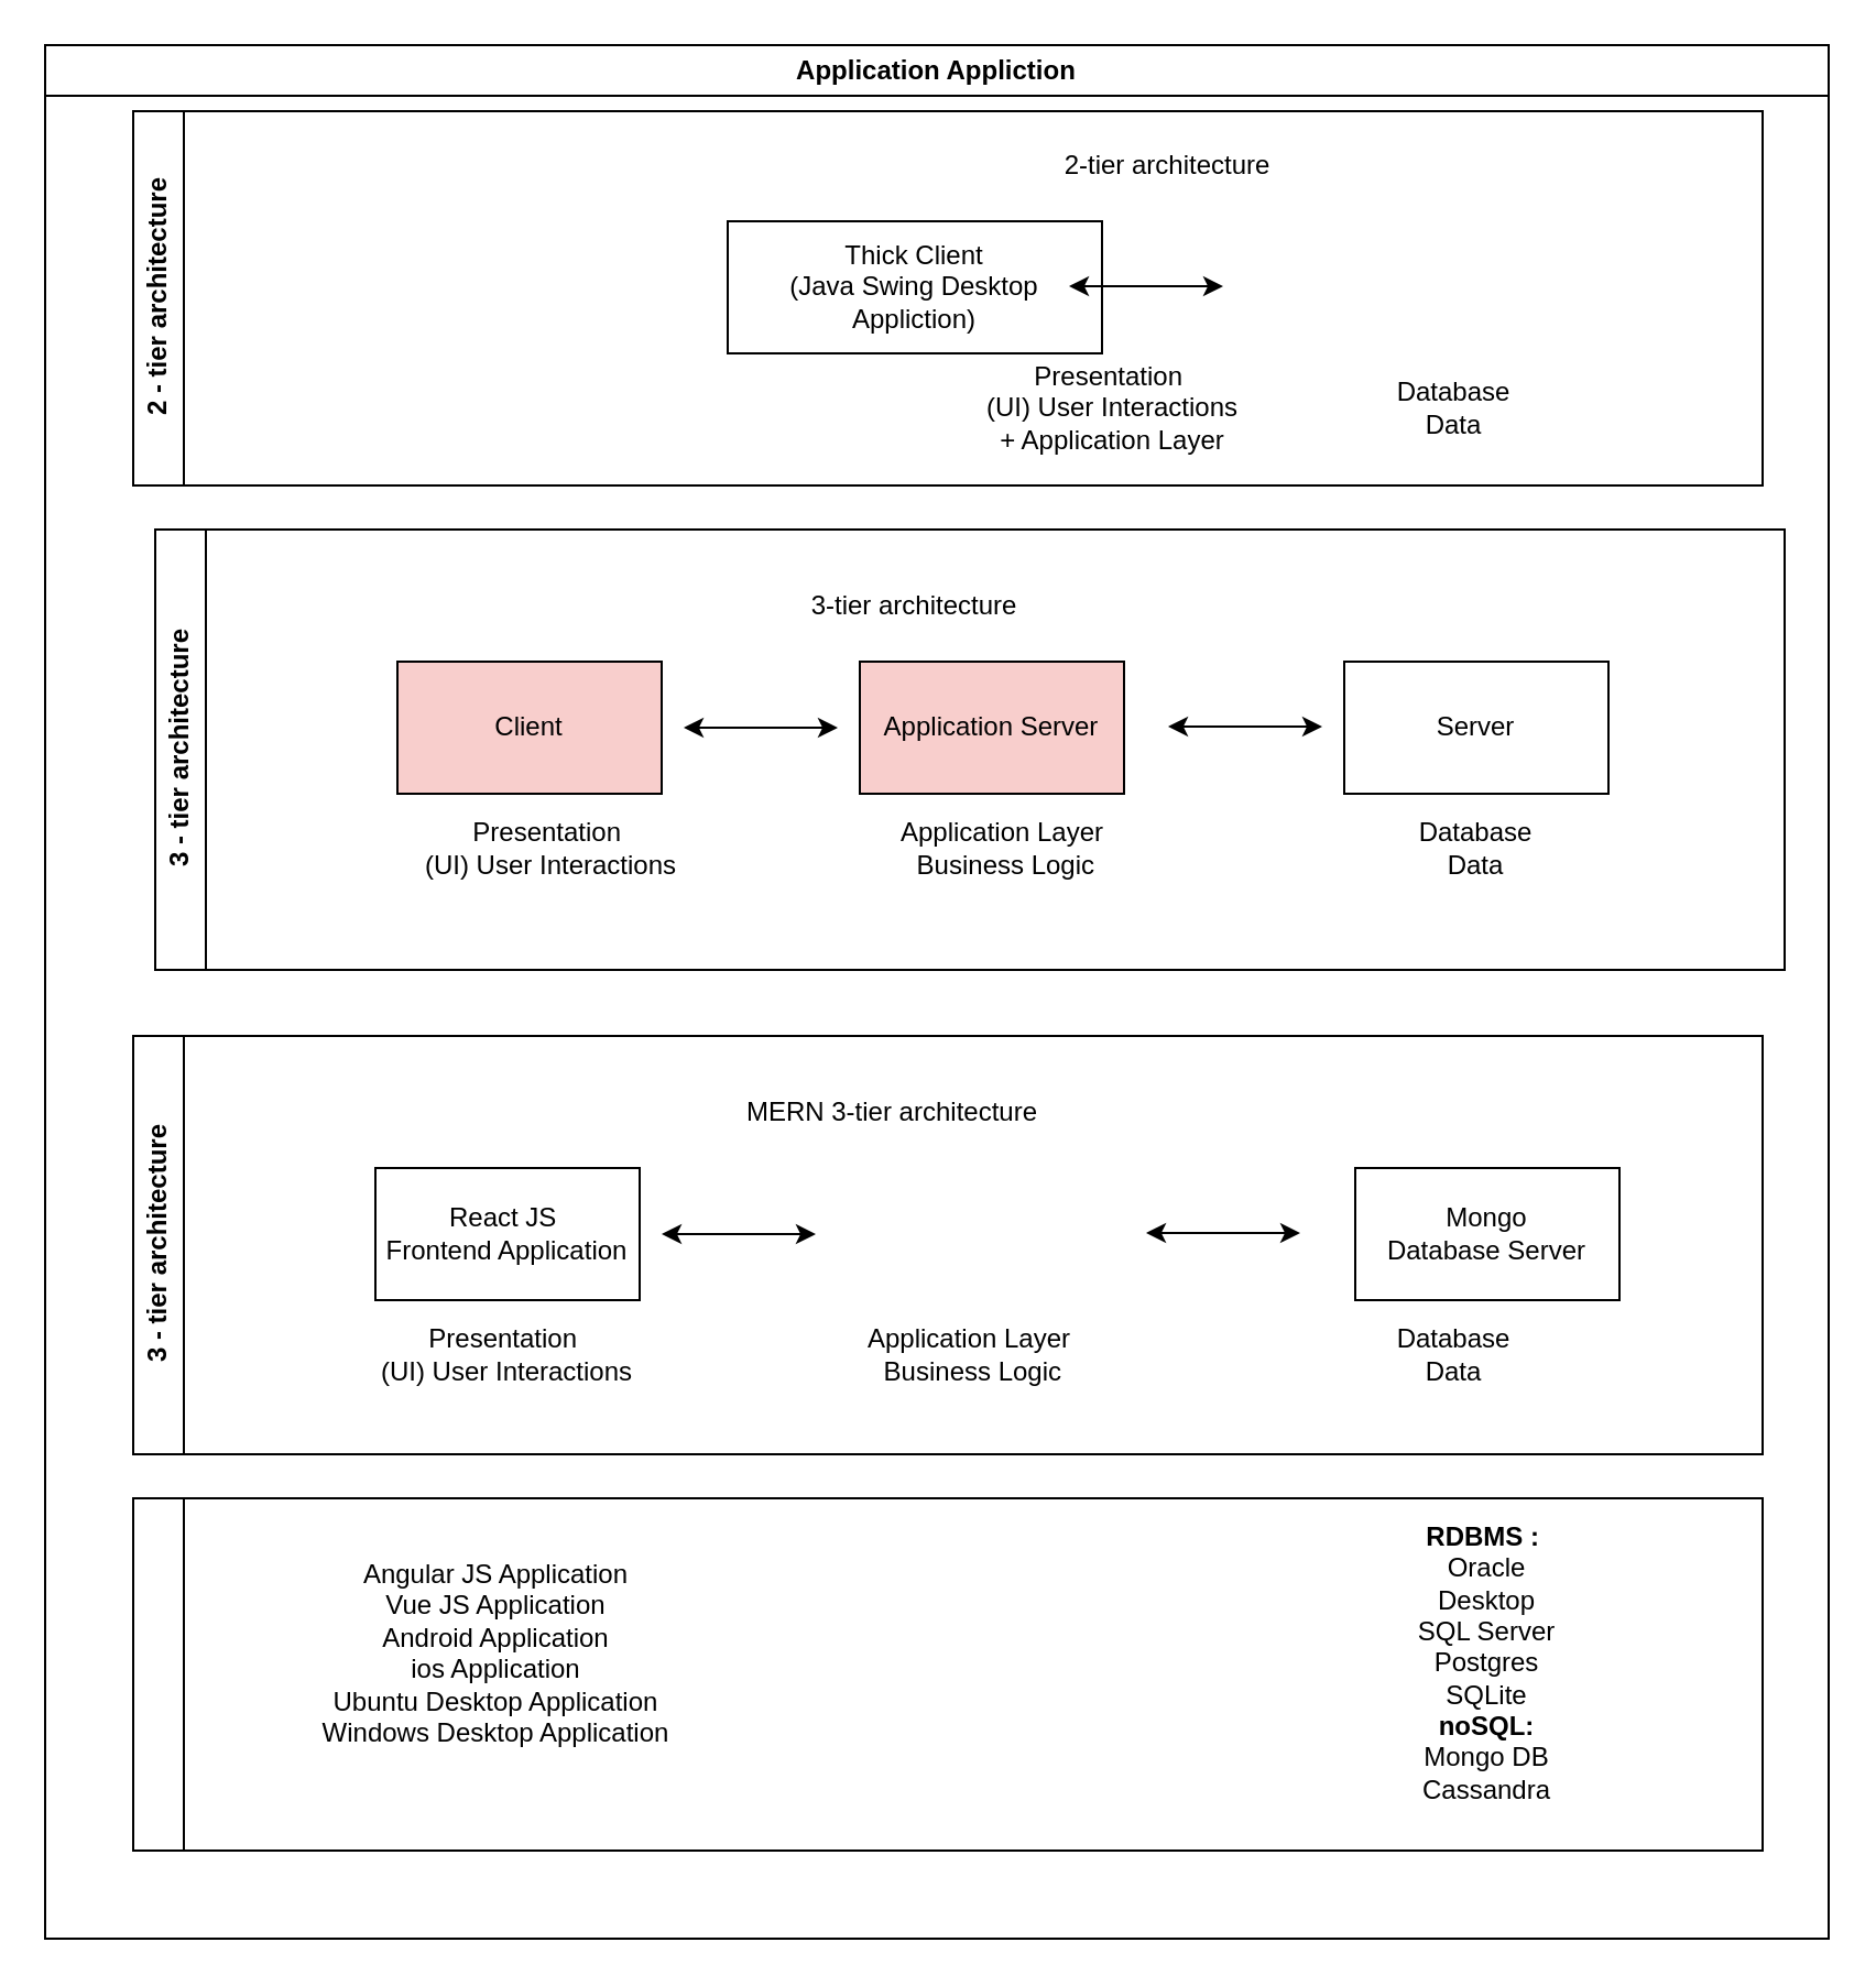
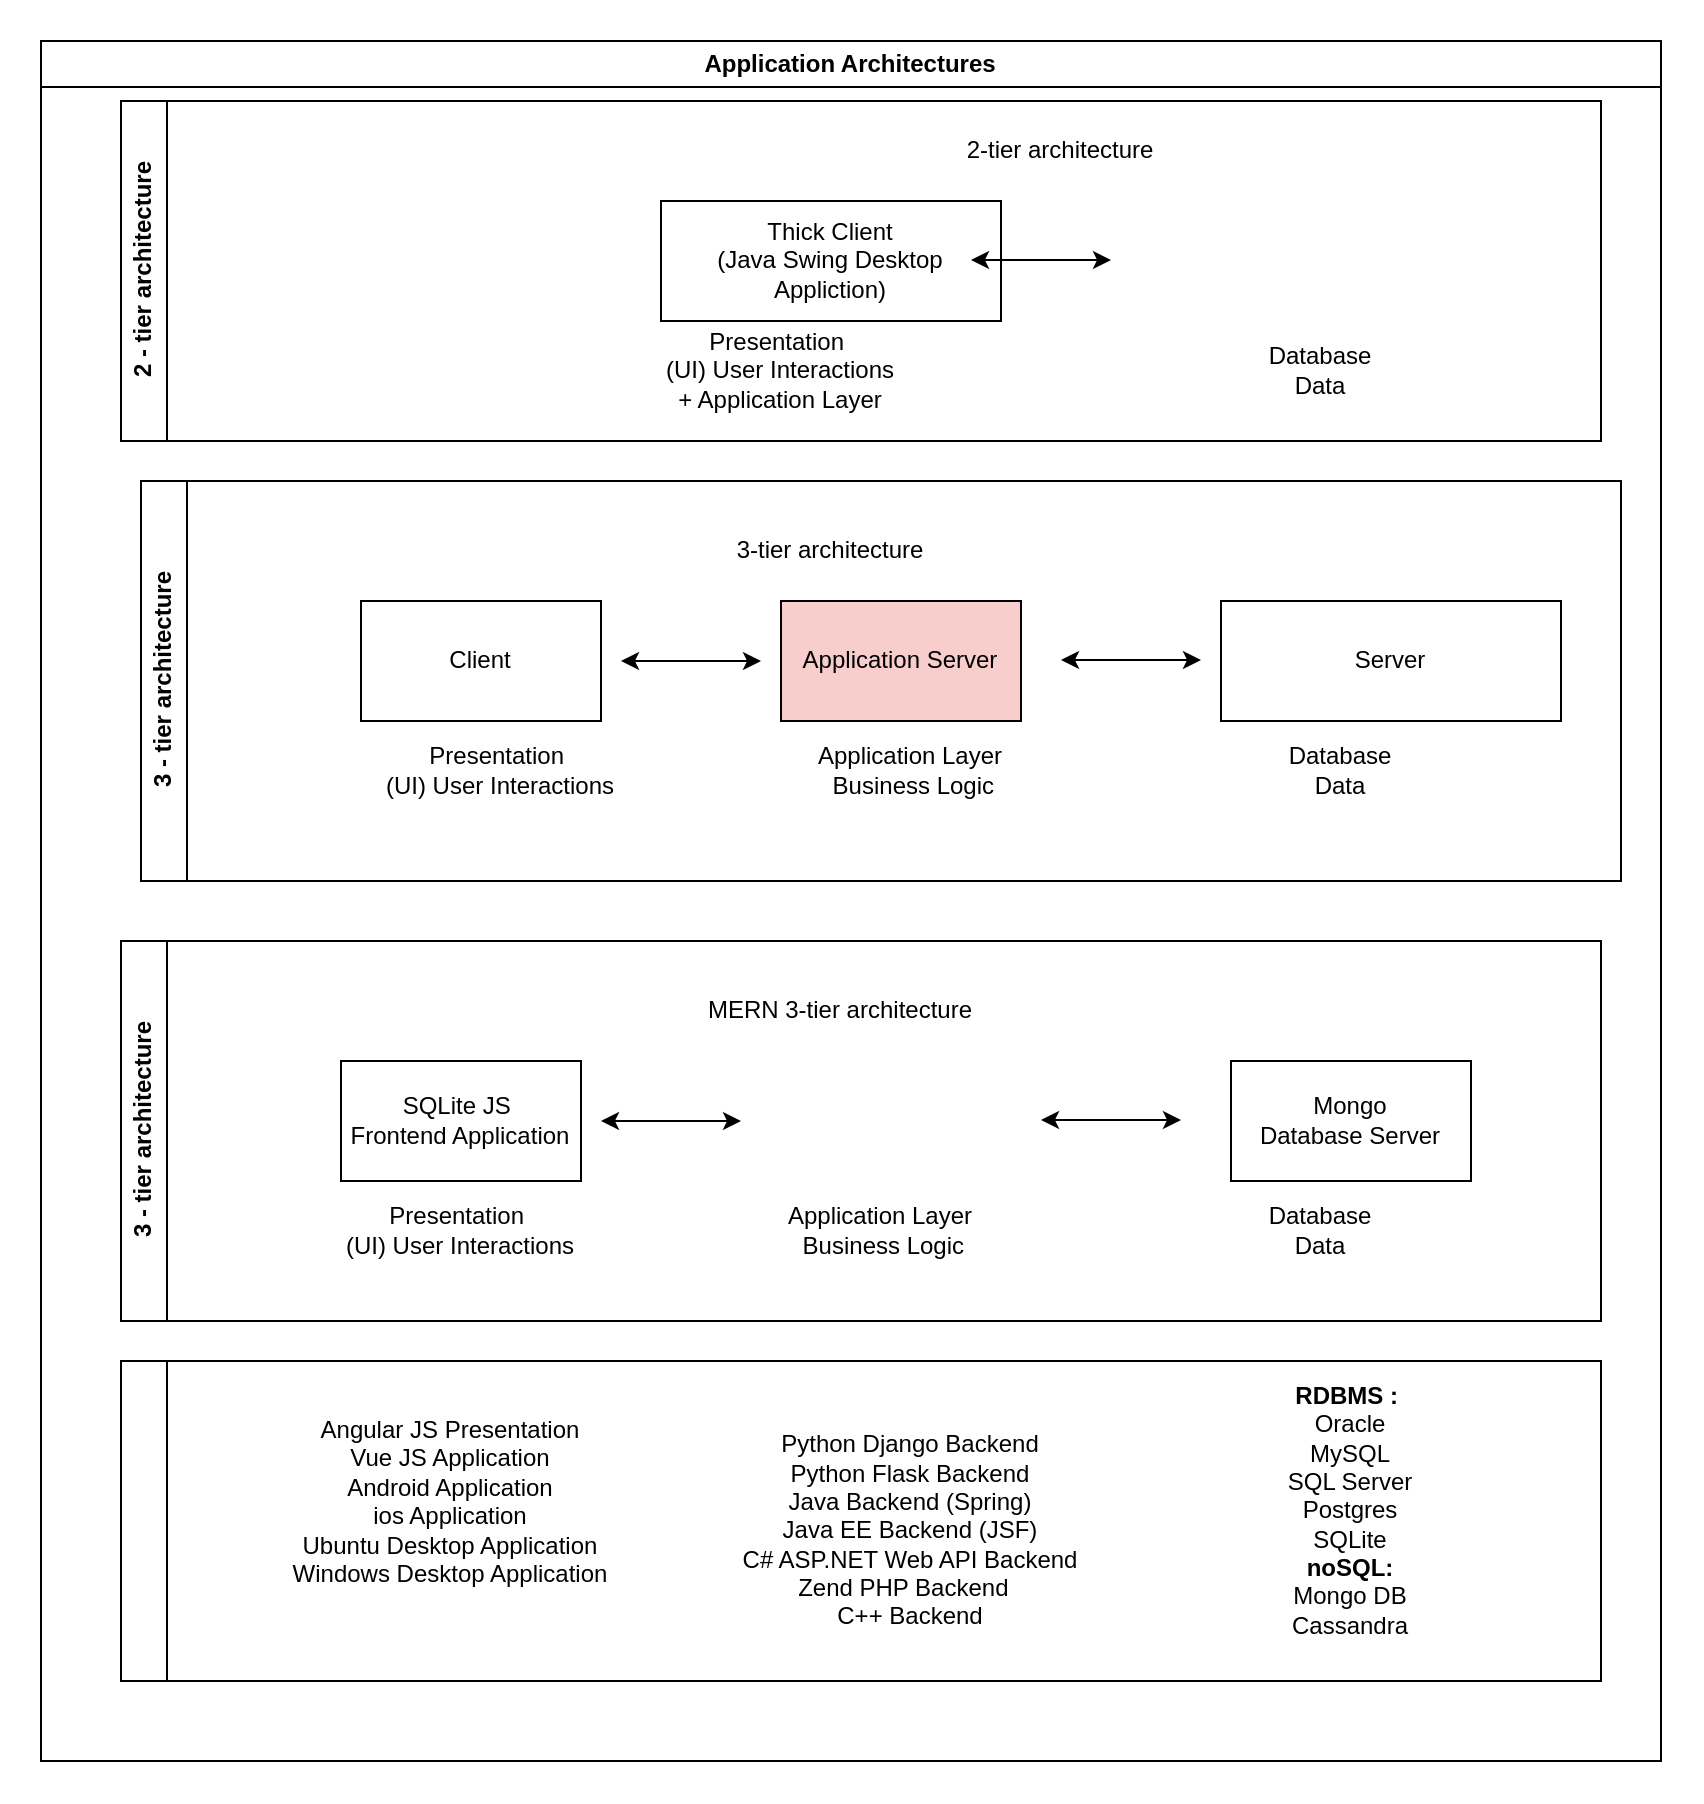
- <mxCell id="2" value="Application Appliction" style="swimlane;whiteSpace=wrap;html=1;" vertex="1" parent="1"><mxGeometry x="20" y="20" width="810" height="860" as="geometry" /></mxCell>
+ <mxCell id="2" value="Application Architectures" style="swimlane;whiteSpace=wrap;html=1;" vertex="1" parent="1"><mxGeometry x="20" y="20" width="810" height="860" as="geometry" /></mxCell>
- <mxCell id="7" value="Presentation&amp;nbsp;&lt;div&gt;(UI) User Interactions&lt;/div&gt;&lt;div&gt;+ Application Layer&lt;/div&gt;" style="text;html=1;align=center;verticalAlign=middle;whiteSpace=wrap;rounded=0;" vertex="1" parent="3"><mxGeometry x="375" y="120" width="140" height="30" as="geometry" /></mxCell>
+ <mxCell id="7" value="Presentation&amp;nbsp;&lt;div&gt;(UI) User Interactions&lt;/div&gt;&lt;div&gt;+ Application Layer&lt;/div&gt;" style="text;html=1;align=center;verticalAlign=middle;whiteSpace=wrap;rounded=0;" vertex="1" parent="3"><mxGeometry x="260" y="120" width="140" height="30" as="geometry" /></mxCell>
- <mxCell id="10" value="Client" style="rounded=0;whiteSpace=wrap;html=1;fillColor=#f8cecc;" vertex="1" parent="9"><mxGeometry x="110" y="60" width="120" height="60" as="geometry" /></mxCell>
+ <mxCell id="10" value="Client" style="rounded=0;whiteSpace=wrap;html=1;" vertex="1" parent="9"><mxGeometry x="110" y="60" width="120" height="60" as="geometry" /></mxCell>
- <mxCell id="12" value="Server" style="rounded=0;whiteSpace=wrap;html=1;" vertex="1" parent="9"><mxGeometry x="540" y="60" width="120" height="60" as="geometry" /></mxCell>
+ <mxCell id="12" value="Server" style="rounded=0;whiteSpace=wrap;html=1;" vertex="1" parent="9"><mxGeometry x="540" y="60" width="170" height="60" as="geometry" /></mxCell>
- <mxCell id="22" value="MERN 3-tier architecture" style="text;html=1;align=center;verticalAlign=middle;whiteSpace=wrap;rounded=0;" vertex="1" parent="19"><mxGeometry x="220" y="20" width="250" height="30" as="geometry" /></mxCell>
+ <mxCell id="22" value="MERN 3-tier architecture" style="text;html=1;align=center;verticalAlign=middle;whiteSpace=wrap;rounded=0;" vertex="1" parent="19"><mxGeometry x="235" y="20" width="250" height="30" as="geometry" /></mxCell>
- <mxCell id="20" value="React JS&amp;nbsp;&lt;div&gt;Frontend Application&lt;/div&gt;" style="rounded=0;whiteSpace=wrap;html=1;" vertex="1" parent="19"><mxGeometry x="110" y="60" width="120" height="60" as="geometry" /></mxCell>
+ <mxCell id="20" value="SQLite JS&amp;nbsp;&lt;div&gt;Frontend Application&lt;/div&gt;" style="rounded=0;whiteSpace=wrap;html=1;" vertex="1" parent="19"><mxGeometry x="110" y="60" width="120" height="60" as="geometry" /></mxCell>
- <mxCell id="31" value="&lt;div&gt;&lt;div&gt;&lt;b&gt;RDBMS :&lt;/b&gt;&amp;nbsp;&lt;/div&gt;&lt;/div&gt;&lt;div&gt;Oracle&lt;/div&gt;&lt;div&gt;Desktop&lt;/div&gt;&lt;div&gt;SQL Server&lt;/div&gt;&lt;div&gt;Postgres&lt;/div&gt;&lt;div&gt;SQLite&lt;/div&gt;&lt;div&gt;&lt;b&gt;noSQL:&lt;/b&gt;&lt;/div&gt;&lt;div&gt;Mongo DB&lt;/div&gt;&lt;div&gt;Cassandra&lt;/div&gt;" style="text;html=1;align=center;verticalAlign=middle;whiteSpace=wrap;rounded=0;" vertex="1" parent="28"><mxGeometry x="530" width="170" height="150" as="geometry" /></mxCell>
+ <mxCell id="31" value="&lt;div&gt;&lt;div&gt;&lt;b&gt;RDBMS :&lt;/b&gt;&amp;nbsp;&lt;/div&gt;&lt;/div&gt;&lt;div&gt;Oracle&lt;/div&gt;&lt;div&gt;MySQL&lt;/div&gt;&lt;div&gt;SQL Server&lt;/div&gt;&lt;div&gt;Postgres&lt;/div&gt;&lt;div&gt;SQLite&lt;/div&gt;&lt;div&gt;&lt;b&gt;noSQL:&lt;/b&gt;&lt;/div&gt;&lt;div&gt;Mongo DB&lt;/div&gt;&lt;div&gt;Cassandra&lt;/div&gt;" style="text;html=1;align=center;verticalAlign=middle;whiteSpace=wrap;rounded=0;" vertex="1" parent="28"><mxGeometry x="530" width="170" height="150" as="geometry" /></mxCell>
- <mxCell id="29" value="Angular JS Application&lt;div&gt;Vue JS Application&lt;/div&gt;&lt;div&gt;Android Application&lt;/div&gt;&lt;div&gt;ios Application&lt;/div&gt;&lt;div&gt;Ubuntu Desktop Application&lt;/div&gt;&lt;div&gt;Windows Desktop Application&lt;br&gt;&lt;div&gt;&lt;br&gt;&lt;/div&gt;&lt;div&gt;&lt;br&gt;&lt;/div&gt;&lt;/div&gt;" style="text;html=1;align=center;verticalAlign=middle;whiteSpace=wrap;rounded=0;" vertex="1" parent="28"><mxGeometry x="80" y="10" width="170" height="150" as="geometry" /></mxCell>
+ <mxCell id="29" value="Angular JS Presentation&lt;div&gt;Vue JS Application&lt;/div&gt;&lt;div&gt;Android Application&lt;/div&gt;&lt;div&gt;ios Application&lt;/div&gt;&lt;div&gt;Ubuntu Desktop Application&lt;/div&gt;&lt;div&gt;Windows Desktop Application&lt;br&gt;&lt;div&gt;&lt;br&gt;&lt;/div&gt;&lt;div&gt;&lt;br&gt;&lt;/div&gt;&lt;/div&gt;" style="text;html=1;align=center;verticalAlign=middle;whiteSpace=wrap;rounded=0;" vertex="1" parent="28"><mxGeometry x="80" y="10" width="170" height="150" as="geometry" /></mxCell>
+ <mxCell id="30" value="&lt;div&gt;&lt;div&gt;Python Django Backend&lt;/div&gt;&lt;/div&gt;&lt;div&gt;Python Flask Backend&lt;/div&gt;&lt;div&gt;Java Backend (Spring)&lt;/div&gt;&lt;div&gt;Java EE Backend (JSF)&lt;/div&gt;&lt;div&gt;C# ASP.NET Web API Backend&lt;/div&gt;&lt;div&gt;Zend PHP Backend&amp;nbsp;&amp;nbsp;&lt;/div&gt;&lt;div&gt;C++ Backend&lt;/div&gt;" style="text;html=1;align=center;verticalAlign=middle;whiteSpace=wrap;rounded=0;" vertex="1" parent="28"><mxGeometry x="310" y="10" width="170" height="150" as="geometry" /></mxCell>
